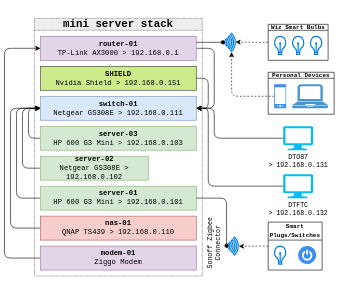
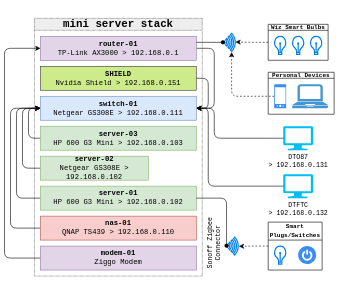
- <mxCell id="9" value="&lt;font&gt;&lt;b&gt;server-01&lt;br&gt;&lt;/b&gt;HP 600 G3 Mini&amp;nbsp;&amp;gt; 192.168.0.101&lt;/font&gt;" style="rounded=0;whiteSpace=wrap;html=1;align=center;fillColor=#d5e8d4;strokeColor=#82b366;fontFamily=Courier New;" parent="2" vertex="1"><mxGeometry x="10" y="280" width="260" height="40" as="geometry" /></mxCell>
+ <mxCell id="9" value="&lt;font&gt;&lt;b&gt;server-01&lt;br&gt;&lt;/b&gt;HP 600 G3 Mini&amp;nbsp;&amp;gt; 192.168.0.102&lt;/font&gt;" style="rounded=0;whiteSpace=wrap;html=1;align=center;fillColor=#d5e8d4;strokeColor=#82b366;fontFamily=Courier New;" parent="2" vertex="1"><mxGeometry x="10" y="280" width="260" height="40" as="geometry" /></mxCell>
